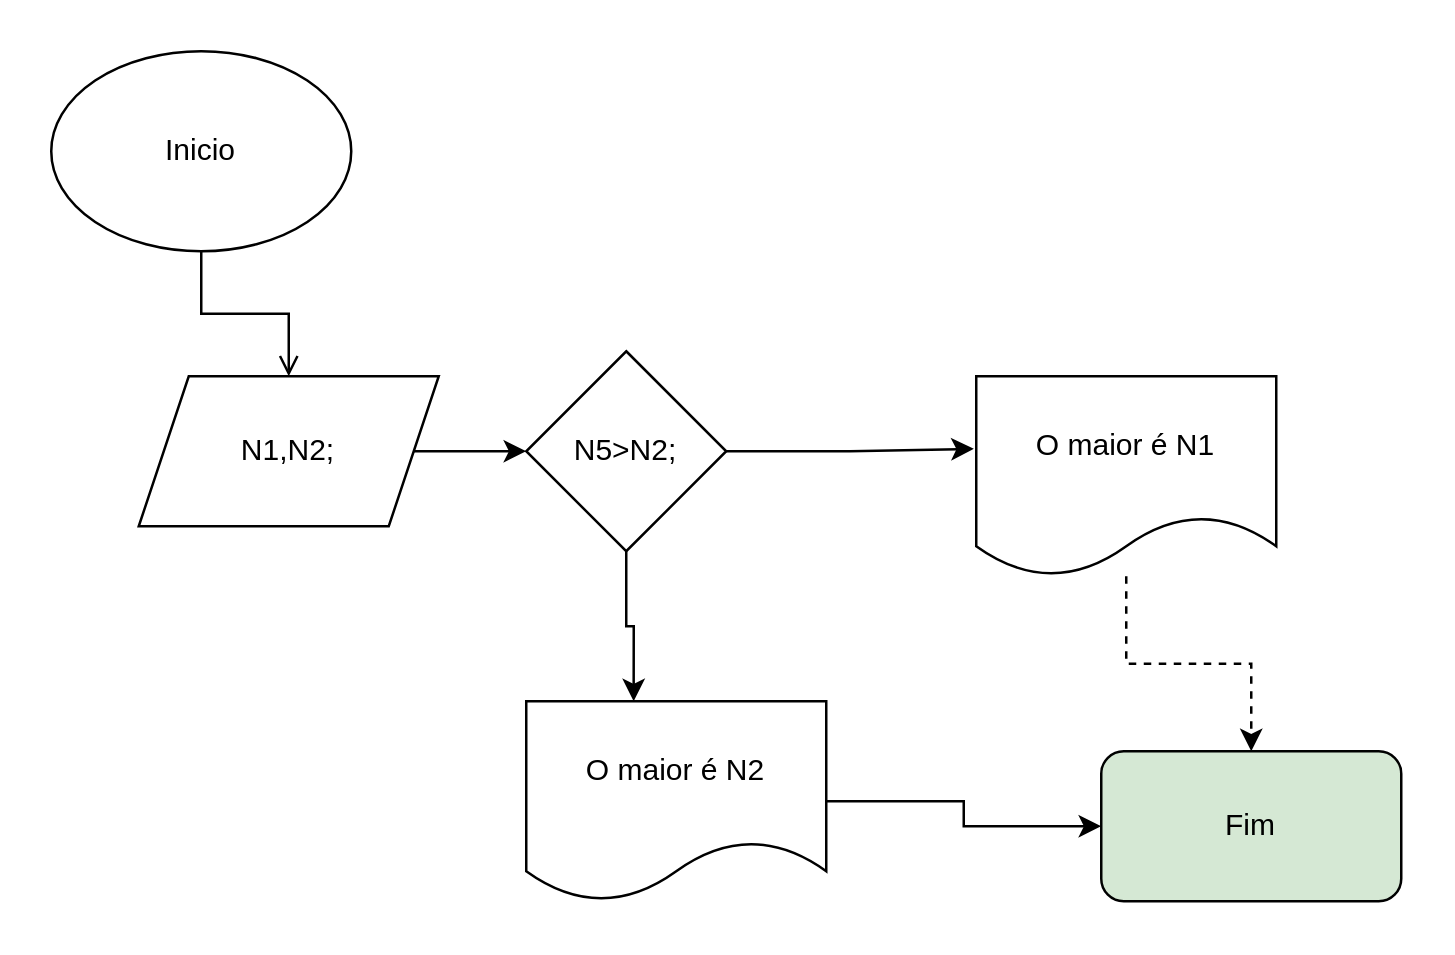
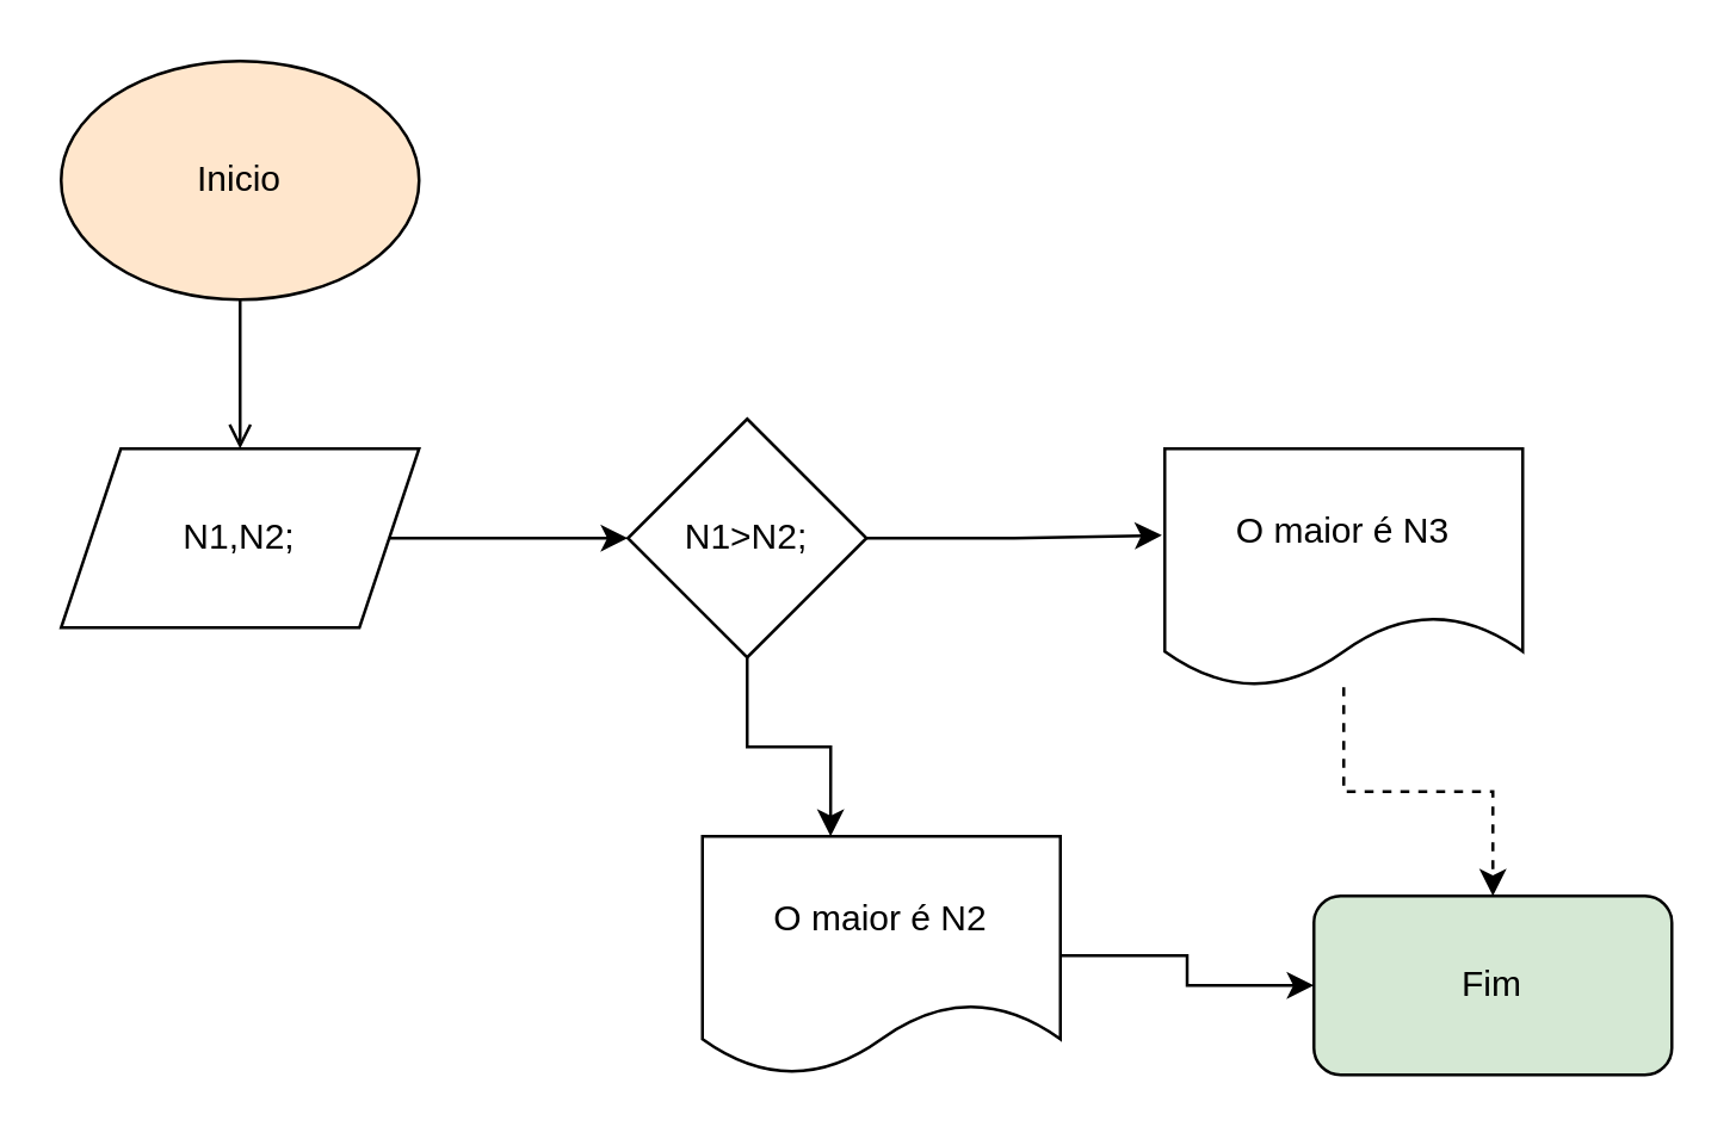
- <mxCell id="3" value="Inicio" style="ellipse;whiteSpace=wrap;html=1;" vertex="1" parent="1"><mxGeometry x="20" y="20" width="120" height="80" as="geometry" /></mxCell>
+ <mxCell id="3" value="Inicio" style="ellipse;whiteSpace=wrap;html=1;fillColor=#ffe6cc;" vertex="1" parent="1"><mxGeometry x="20" y="20" width="120" height="80" as="geometry" /></mxCell>
- <mxCell id="11" value="O maior é N1" style="shape=document;whiteSpace=wrap;html=1;boundedLbl=1;" vertex="1" parent="1"><mxGeometry x="390" y="150" width="120" height="80" as="geometry" /></mxCell>
+ <mxCell id="11" value="O maior é N3" style="shape=document;whiteSpace=wrap;html=1;boundedLbl=1;" vertex="1" parent="1"><mxGeometry x="390" y="150" width="120" height="80" as="geometry" /></mxCell>
- <mxCell id="6" value="N1,N2;" style="shape=parallelogram;perimeter=parallelogramPerimeter;whiteSpace=wrap;html=1;fixedSize=1;" vertex="1" parent="1"><mxGeometry x="55" y="150" width="120" height="60" as="geometry" /></mxCell>
+ <mxCell id="6" value="N1,N2;" style="shape=parallelogram;perimeter=parallelogramPerimeter;whiteSpace=wrap;html=1;fixedSize=1;" vertex="1" parent="1"><mxGeometry x="20" y="150" width="120" height="60" as="geometry" /></mxCell>
- <mxCell id="9" value="&lt;span&gt;N5&amp;gt;N2;&lt;/span&gt;" style="rhombus;whiteSpace=wrap;html=1;" vertex="1" parent="1"><mxGeometry x="210" y="140" width="80" height="80" as="geometry" /></mxCell>
+ <mxCell id="9" value="&lt;span&gt;N1&amp;gt;N2;&lt;/span&gt;" style="rhombus;whiteSpace=wrap;html=1;" vertex="1" parent="1"><mxGeometry x="210" y="140" width="80" height="80" as="geometry" /></mxCell>
- <mxCell id="13" value="O maior é N2" style="shape=document;whiteSpace=wrap;html=1;boundedLbl=1;" vertex="1" parent="1"><mxGeometry x="210" y="280" width="120" height="80" as="geometry" /></mxCell>
+ <mxCell id="13" value="O maior é N2" style="shape=document;whiteSpace=wrap;html=1;boundedLbl=1;" vertex="1" parent="1"><mxGeometry x="235" y="280" width="120" height="80" as="geometry" /></mxCell>
